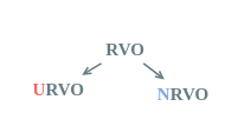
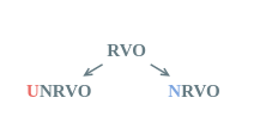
- <mxCell id="6" value="&lt;font style=&quot;font-size: 20px&quot; face=&quot;Ubuntu&quot;&gt;&lt;b&gt;&lt;font color=&quot;#ea6b66&quot;&gt;U&lt;/font&gt;&lt;font color=&quot;#657b83&quot;&gt;RVO&lt;/font&gt;&lt;/b&gt;&lt;/font&gt;" style="text;html=1;align=center;verticalAlign=middle;resizable=0;points=[];autosize=1;fontFamily=Ubuntu;FType=g;" parent="1" vertex="1"><mxGeometry x="30" y="90" width="70" height="20" as="geometry" /></mxCell>
+ <mxCell id="6" value="&lt;font style=&quot;font-size: 20px&quot; face=&quot;Ubuntu&quot;&gt;&lt;b&gt;&lt;font color=&quot;#ea6b66&quot;&gt;U&lt;/font&gt;&lt;font color=&quot;#657b83&quot;&gt;NRVO&lt;/font&gt;&lt;/b&gt;&lt;/font&gt;" style="text;html=1;align=center;verticalAlign=middle;resizable=0;points=[];autosize=1;fontFamily=Ubuntu;FType=g;" parent="1" vertex="1"><mxGeometry x="30" y="90" width="70" height="20" as="geometry" /></mxCell>
- <mxCell id="7" value="&lt;font style=&quot;font-size: 20px&quot; face=&quot;Ubuntu&quot;&gt;&lt;b&gt;&lt;font color=&quot;#7ea6e0&quot;&gt;N&lt;/font&gt;&lt;font color=&quot;#657b83&quot;&gt;RVO&lt;/font&gt;&lt;/b&gt;&lt;/font&gt;" style="text;html=1;align=center;verticalAlign=middle;resizable=0;points=[];autosize=1;fontFamily=Ubuntu;FType=g;" parent="1" vertex="1"><mxGeometry x="170" y="95" width="70" height="20" as="geometry" /></mxCell>
+ <mxCell id="7" value="&lt;font style=&quot;font-size: 20px&quot; face=&quot;Ubuntu&quot;&gt;&lt;b&gt;&lt;font color=&quot;#7ea6e0&quot;&gt;N&lt;/font&gt;&lt;font color=&quot;#657b83&quot;&gt;RVO&lt;/font&gt;&lt;/b&gt;&lt;/font&gt;" style="text;html=1;align=center;verticalAlign=middle;resizable=0;points=[];autosize=1;fontFamily=Ubuntu;FType=g;" parent="1" vertex="1"><mxGeometry x="180" y="90" width="70" height="20" as="geometry" /></mxCell>
